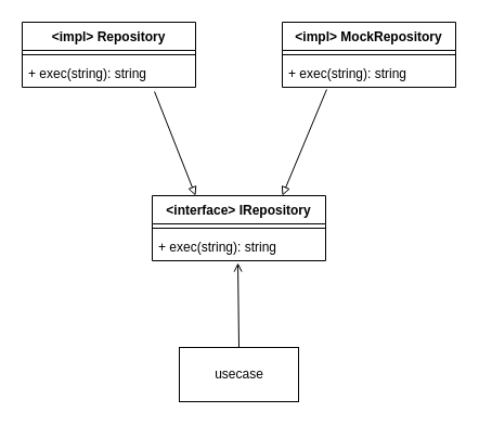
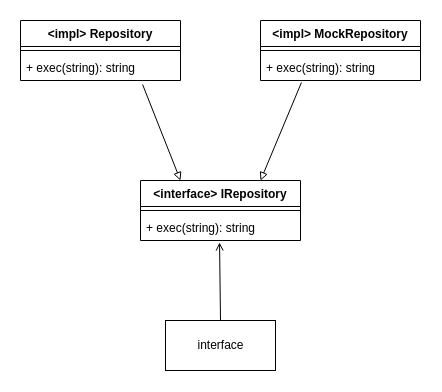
- <mxCell id="12" value="usecase" style="html=1;" vertex="1" parent="1"><mxGeometry x="165" y="320" width="110" height="50" as="geometry" /></mxCell>
+ <mxCell id="12" value="interface" style="html=1;" vertex="1" parent="1"><mxGeometry x="165" y="320" width="110" height="50" as="geometry" /></mxCell>
